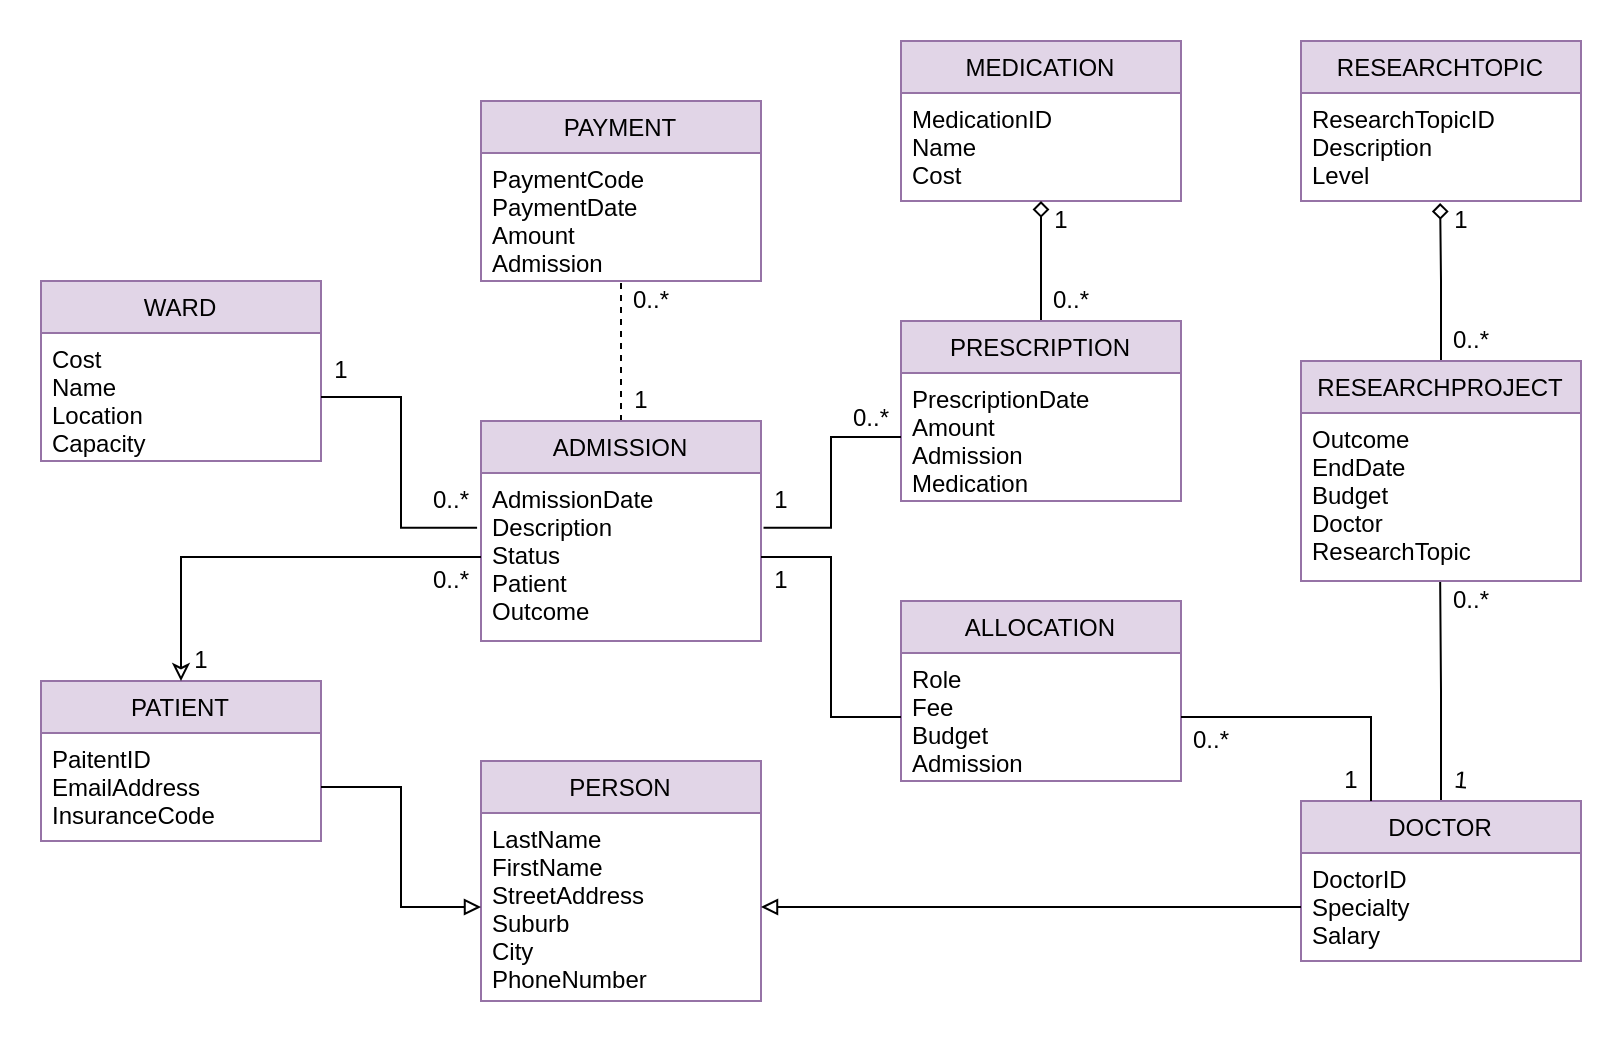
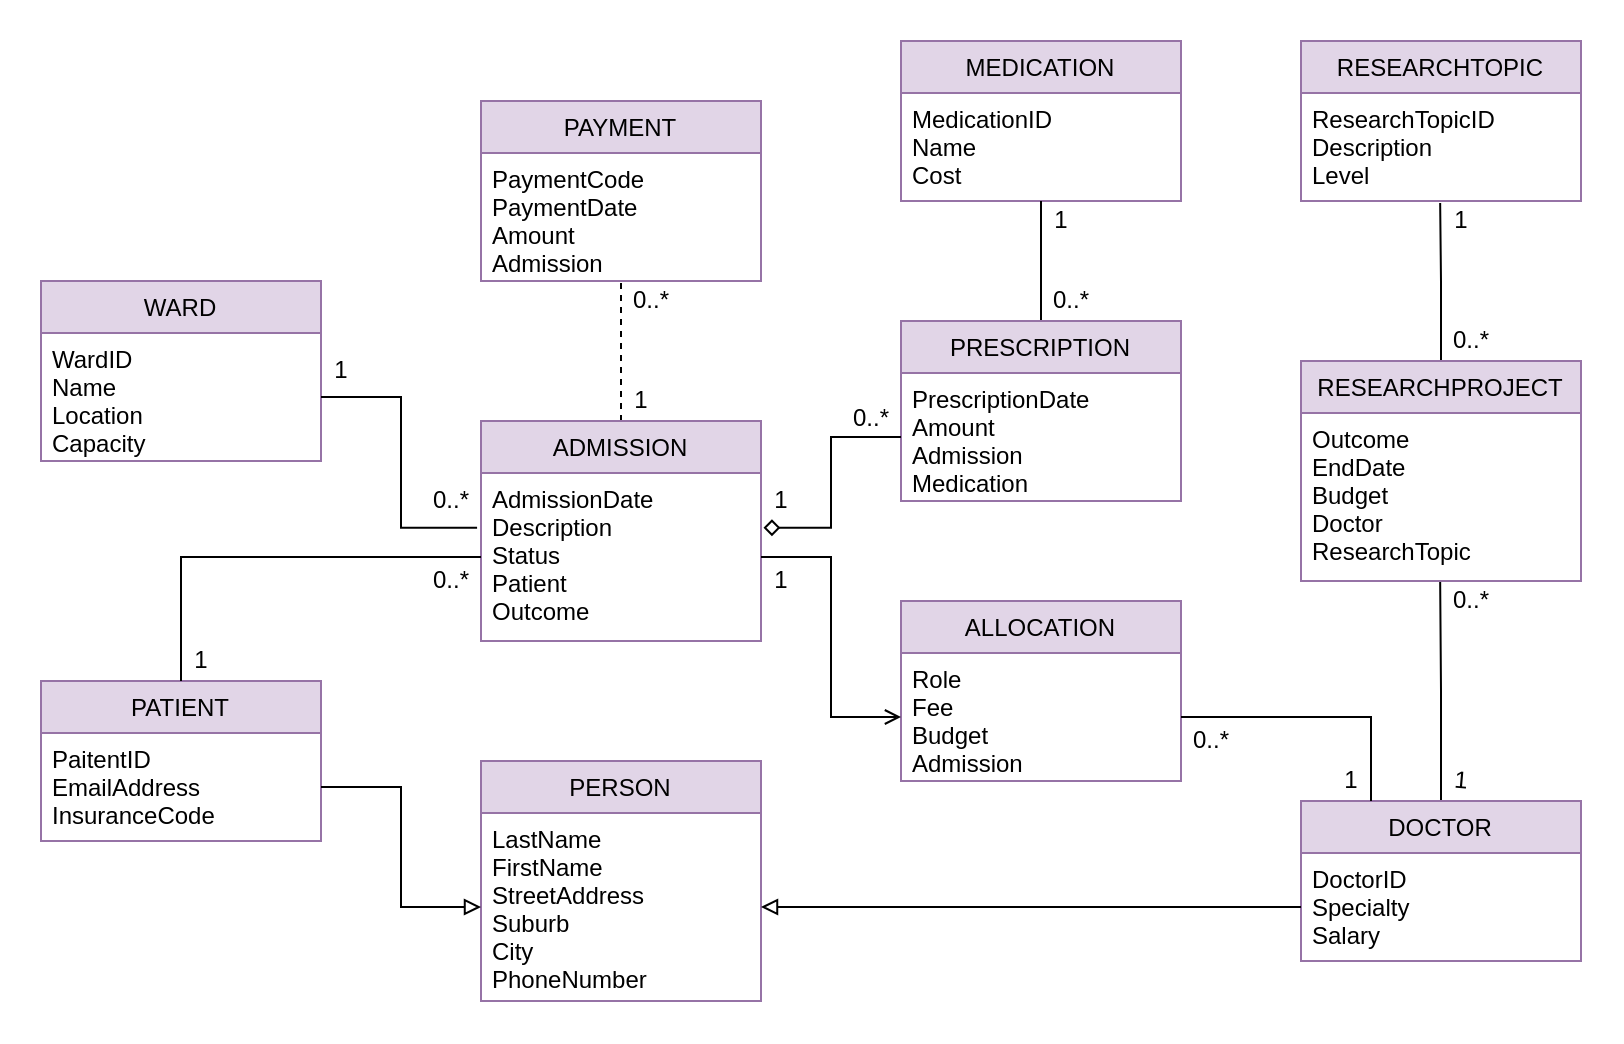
- <mxCell id="11" style="edgeStyle=orthogonalEdgeStyle;rounded=0;orthogonalLoop=1;jettySize=auto;html=1;exitX=0.5;exitY=0;exitDx=0;exitDy=0;entryX=0.5;entryY=1;entryDx=0;entryDy=0;entryPerimeter=0;endArrow=diamond;endFill=0;" edge="1" parent="1" source="12" target="10"><mxGeometry relative="1" as="geometry" /></mxCell>
+ <mxCell id="11" style="edgeStyle=orthogonalEdgeStyle;rounded=0;orthogonalLoop=1;jettySize=auto;html=1;exitX=0.5;exitY=0;exitDx=0;exitDy=0;entryX=0.5;entryY=1;entryDx=0;entryDy=0;entryPerimeter=0;endArrow=none;endFill=0;" edge="1" parent="1" source="12" target="10"><mxGeometry relative="1" as="geometry" /></mxCell>
- <mxCell id="19" style="edgeStyle=orthogonalEdgeStyle;rounded=0;orthogonalLoop=1;jettySize=auto;html=1;exitX=0.5;exitY=0;exitDx=0;exitDy=0;entryX=0.497;entryY=1.019;entryDx=0;entryDy=0;entryPerimeter=0;endArrow=diamond;endFill=0;" edge="1" parent="1" source="20" target="8"><mxGeometry relative="1" as="geometry" /></mxCell>
+ <mxCell id="19" style="edgeStyle=orthogonalEdgeStyle;rounded=0;orthogonalLoop=1;jettySize=auto;html=1;exitX=0.5;exitY=0;exitDx=0;exitDy=0;entryX=0.497;entryY=1.019;entryDx=0;entryDy=0;entryPerimeter=0;endArrow=none;endFill=0;" edge="1" parent="1" source="20" target="8"><mxGeometry relative="1" as="geometry" /></mxCell>
- <mxCell id="30" value="Cost&#10;Name&#10;Location&#10;Capacity" style="text;strokeColor=none;fillColor=none;align=left;verticalAlign=top;spacingLeft=4;spacingRight=4;overflow=hidden;rotatable=0;points=[[0,0.5],[1,0.5]];portConstraint=eastwest;" vertex="1" parent="29"><mxGeometry y="26" width="140" height="64" as="geometry" /></mxCell>
+ <mxCell id="30" value="WardID&#10;Name&#10;Location&#10;Capacity" style="text;strokeColor=none;fillColor=none;align=left;verticalAlign=top;spacingLeft=4;spacingRight=4;overflow=hidden;rotatable=0;points=[[0,0.5],[1,0.5]];portConstraint=eastwest;" vertex="1" parent="29"><mxGeometry y="26" width="140" height="64" as="geometry" /></mxCell>
- <mxCell id="39" style="edgeStyle=orthogonalEdgeStyle;rounded=0;orthogonalLoop=1;jettySize=auto;html=1;exitX=0;exitY=0.5;exitDx=0;exitDy=0;entryX=1.009;entryY=0.326;entryDx=0;entryDy=0;entryPerimeter=0;endArrow=none;endFill=0;" edge="1" parent="1" source="13" target="4"><mxGeometry relative="1" as="geometry" /></mxCell>
+ <mxCell id="39" style="edgeStyle=orthogonalEdgeStyle;rounded=0;orthogonalLoop=1;jettySize=auto;html=1;exitX=0;exitY=0.5;exitDx=0;exitDy=0;entryX=1.009;entryY=0.326;entryDx=0;entryDy=0;entryPerimeter=0;endArrow=diamond;endFill=0;" edge="1" parent="1" source="13" target="4"><mxGeometry relative="1" as="geometry" /></mxCell>
- <mxCell id="28" style="edgeStyle=orthogonalEdgeStyle;rounded=0;orthogonalLoop=1;jettySize=auto;html=1;exitX=0;exitY=0.5;exitDx=0;exitDy=0;entryX=0.5;entryY=0;entryDx=0;entryDy=0;endArrow=classic;endFill=0;" edge="1" parent="1" source="4" target="24"><mxGeometry relative="1" as="geometry" /></mxCell>
+ <mxCell id="28" style="edgeStyle=orthogonalEdgeStyle;rounded=0;orthogonalLoop=1;jettySize=auto;html=1;exitX=0;exitY=0.5;exitDx=0;exitDy=0;entryX=0.5;entryY=0;entryDx=0;entryDy=0;endArrow=none;endFill=0;" edge="1" parent="1" source="4" target="24"><mxGeometry relative="1" as="geometry" /></mxCell>
- <mxCell id="38" style="edgeStyle=orthogonalEdgeStyle;rounded=0;orthogonalLoop=1;jettySize=auto;html=1;exitX=1;exitY=0.5;exitDx=0;exitDy=0;entryX=0;entryY=0.5;entryDx=0;entryDy=0;endArrow=none;endFill=0;" edge="1" parent="1" source="4" target="15"><mxGeometry relative="1" as="geometry" /></mxCell>
+ <mxCell id="38" style="edgeStyle=orthogonalEdgeStyle;rounded=0;orthogonalLoop=1;jettySize=auto;html=1;exitX=1;exitY=0.5;exitDx=0;exitDy=0;entryX=0;entryY=0.5;entryDx=0;entryDy=0;endArrow=open;endFill=0;" edge="1" parent="1" source="4" target="15"><mxGeometry relative="1" as="geometry" /></mxCell>
